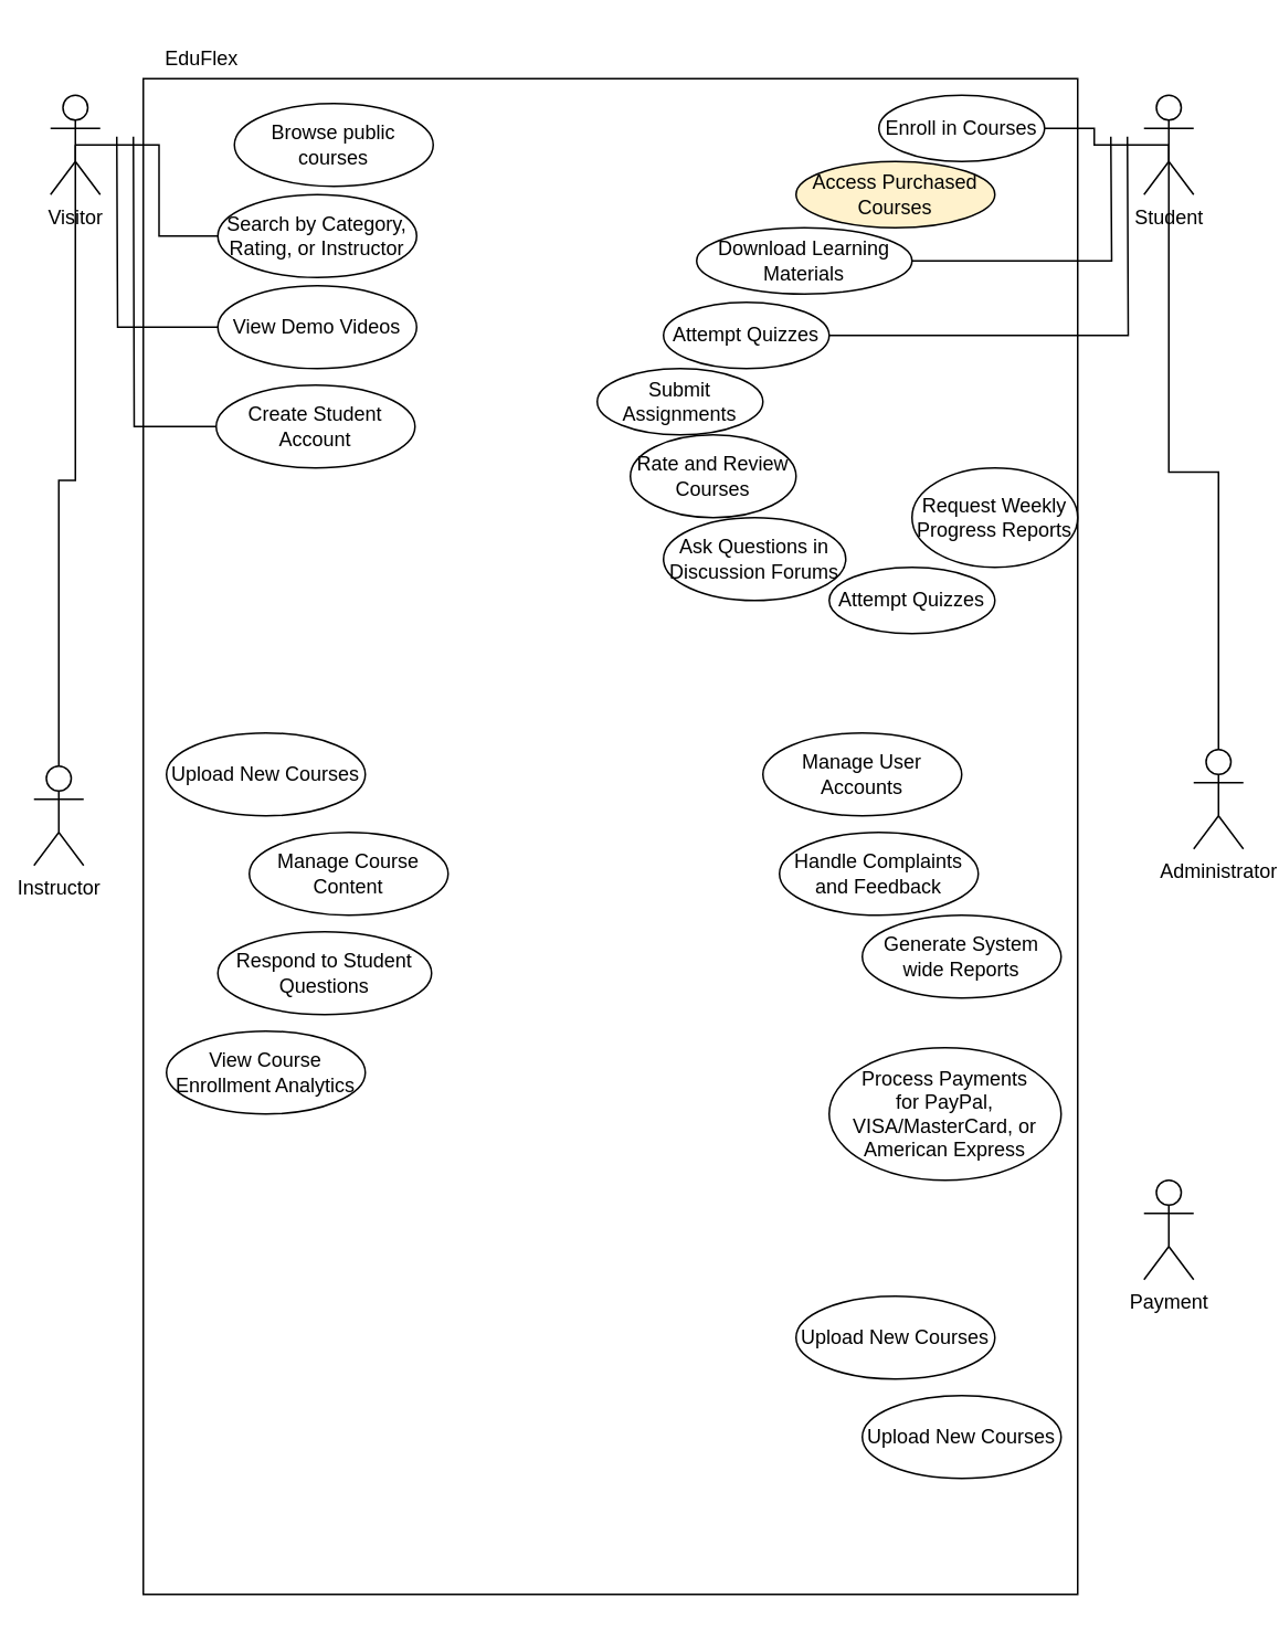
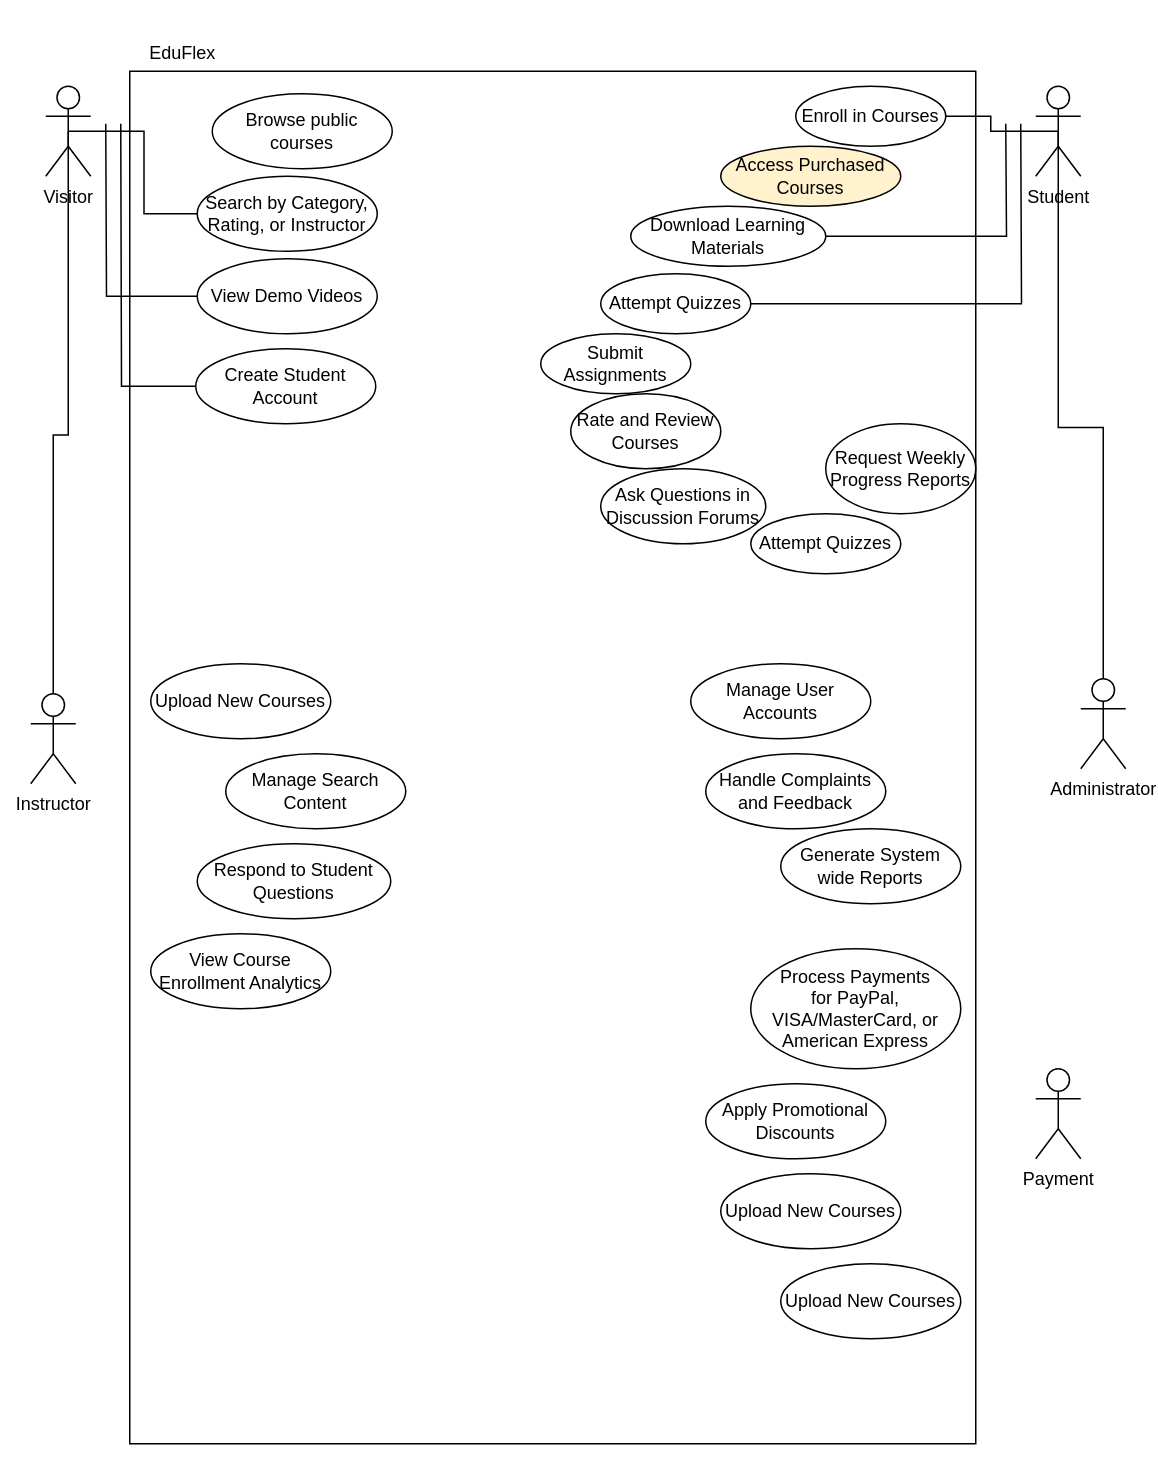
- <mxCell id="27" value="Manage Course Content" style="ellipse;whiteSpace=wrap;html=1;" vertex="1" parent="1"><mxGeometry x="150" y="502" width="120" height="50" as="geometry" /></mxCell>
+ <mxCell id="27" value="Manage Search Content" style="ellipse;whiteSpace=wrap;html=1;" vertex="1" parent="1"><mxGeometry x="150" y="502" width="120" height="50" as="geometry" /></mxCell>
+ <mxCell id="36" value="Apply Promotional Discounts" style="ellipse;whiteSpace=wrap;html=1;" vertex="1" parent="1"><mxGeometry x="470" y="722" width="120" height="50" as="geometry" /></mxCell>
